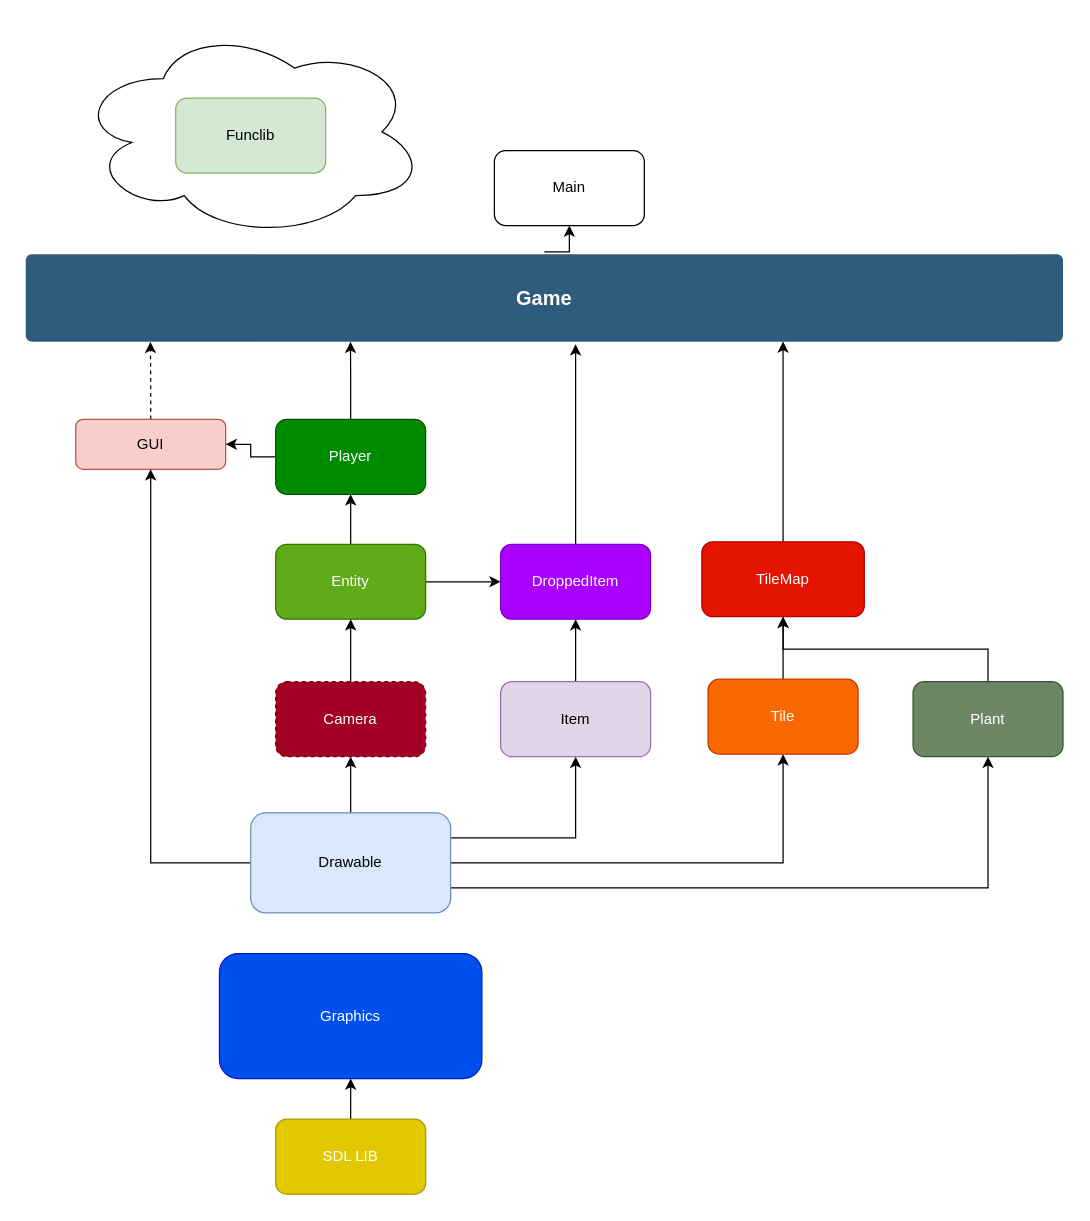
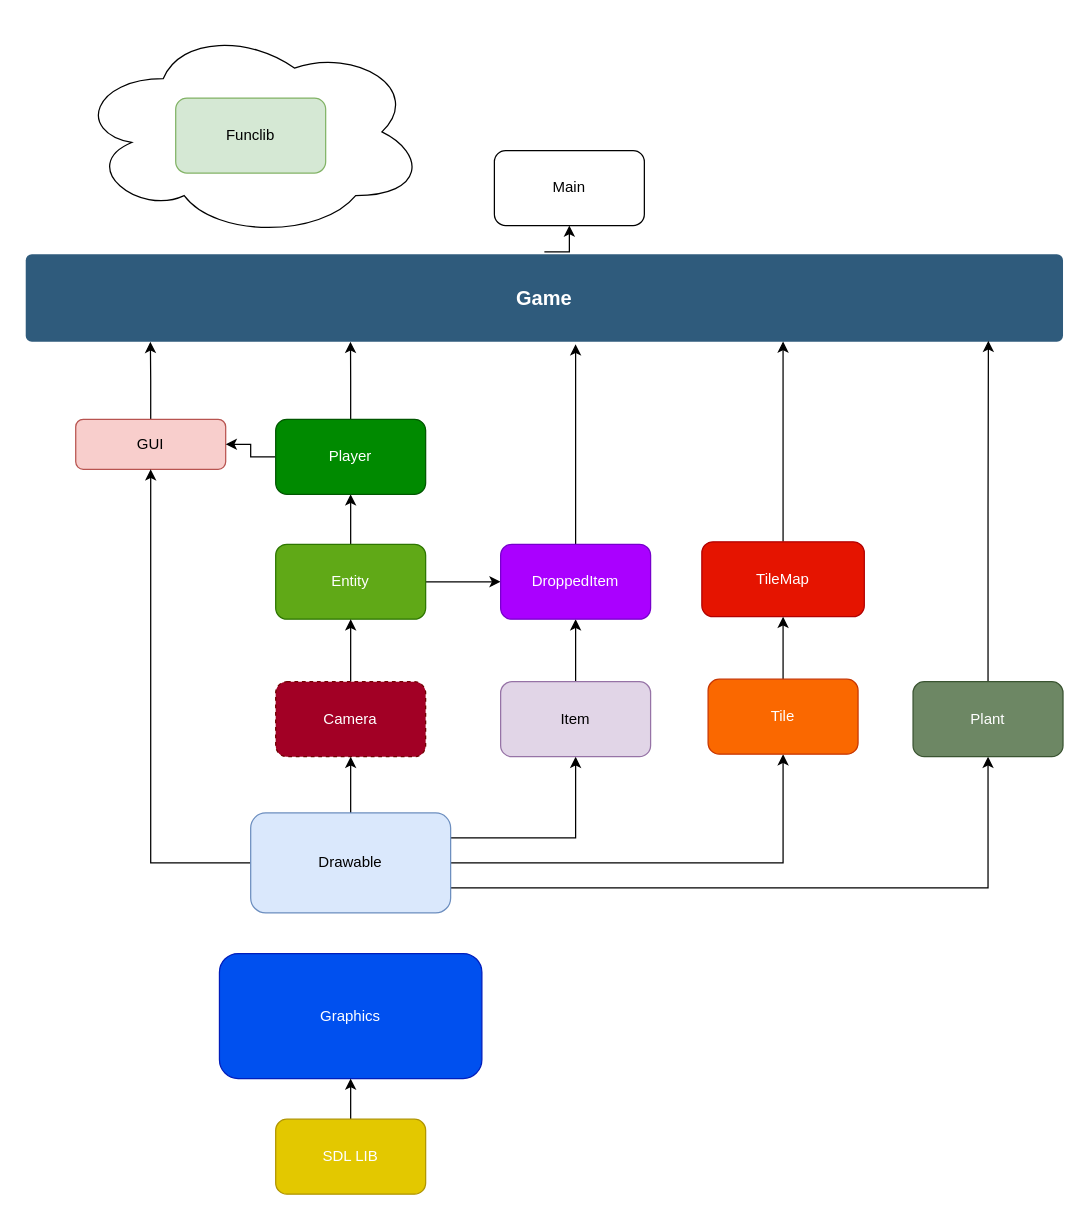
- <mxCell id="7" style="edgeStyle=orthogonalEdgeStyle;rounded=0;orthogonalLoop=1;jettySize=auto;html=1;exitX=0.5;exitY=0;exitDx=0;exitDy=0;entryX=0.122;entryY=0.973;entryDx=0;entryDy=0;entryPerimeter=0;dashed=1;" edge="1" parent="1" source="8" target="4"><mxGeometry relative="1" as="geometry" /></mxCell>
+ <mxCell id="7" style="edgeStyle=orthogonalEdgeStyle;rounded=0;orthogonalLoop=1;jettySize=auto;html=1;exitX=0.5;exitY=0;exitDx=0;exitDy=0;entryX=0.122;entryY=0.973;entryDx=0;entryDy=0;entryPerimeter=0;" edge="1" parent="1" source="8" target="4"><mxGeometry relative="1" as="geometry" /></mxCell>
- <mxCell id="32" style="edgeStyle=orthogonalEdgeStyle;rounded=0;orthogonalLoop=1;jettySize=auto;html=1;exitX=0.5;exitY=0;exitDx=0;exitDy=0;" edge="1" parent="1" source="33" target="29"><mxGeometry relative="1" as="geometry" /></mxCell>
+ <mxCell id="32" style="edgeStyle=orthogonalEdgeStyle;rounded=0;orthogonalLoop=1;jettySize=auto;html=1;exitX=0.5;exitY=0;exitDx=0;exitDy=0;entryX=0.926;entryY=0.962;entryDx=0;entryDy=0;entryPerimeter=0;" edge="1" parent="1" source="33" target="4"><mxGeometry relative="1" as="geometry" /></mxCell>
